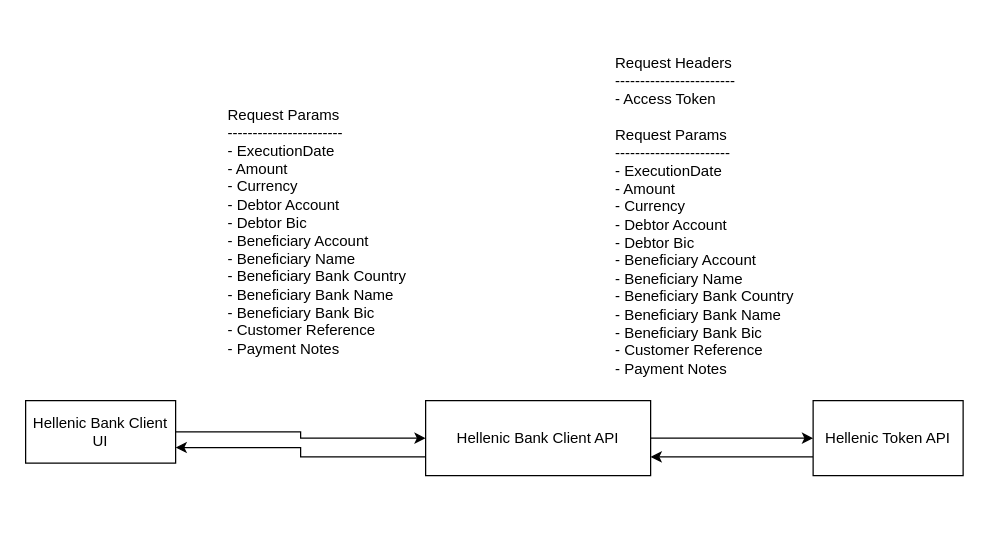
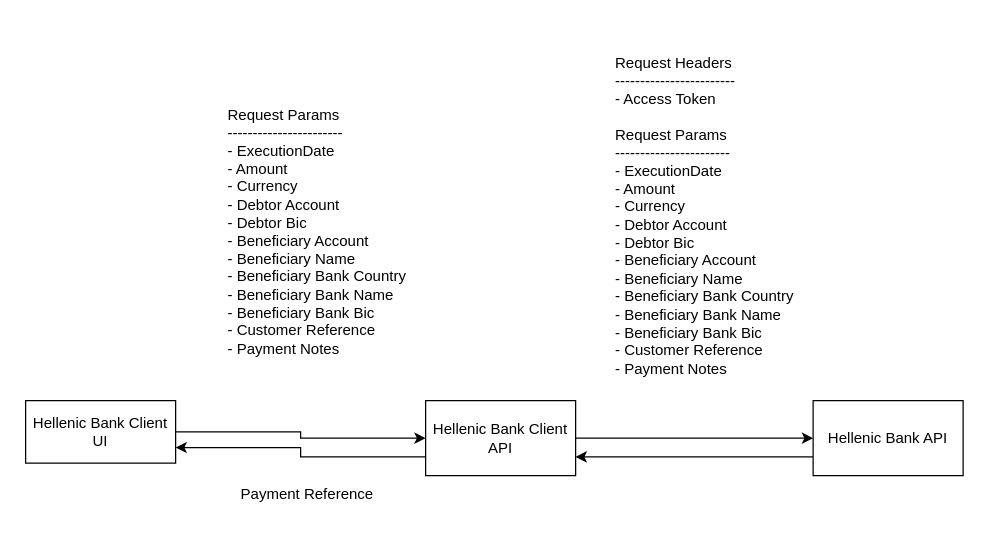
- <mxCell id="6" value="Hellenic Bank Client API" style="rounded=0;whiteSpace=wrap;html=1;" vertex="1" parent="1"><mxGeometry x="340" y="320" width="180" height="60" as="geometry" /></mxCell>
+ <mxCell id="6" value="Hellenic Bank Client API" style="rounded=0;whiteSpace=wrap;html=1;" vertex="1" parent="1"><mxGeometry x="340" y="320" width="120" height="60" as="geometry" /></mxCell>
- <mxCell id="8" value="Hellenic Token API" style="rounded=0;whiteSpace=wrap;html=1;" vertex="1" parent="1"><mxGeometry x="650" y="320" width="120" height="60" as="geometry" /></mxCell>
+ <mxCell id="8" value="Hellenic Bank API" style="rounded=0;whiteSpace=wrap;html=1;" vertex="1" parent="1"><mxGeometry x="650" y="320" width="120" height="60" as="geometry" /></mxCell>
+ <mxCell id="11" value="Payment Reference" style="text;html=1;align=center;verticalAlign=middle;resizable=0;points=[];autosize=1;strokeColor=none;fillColor=none;" vertex="1" parent="1"><mxGeometry x="180" y="380" width="130" height="30" as="geometry" /></mxCell>
